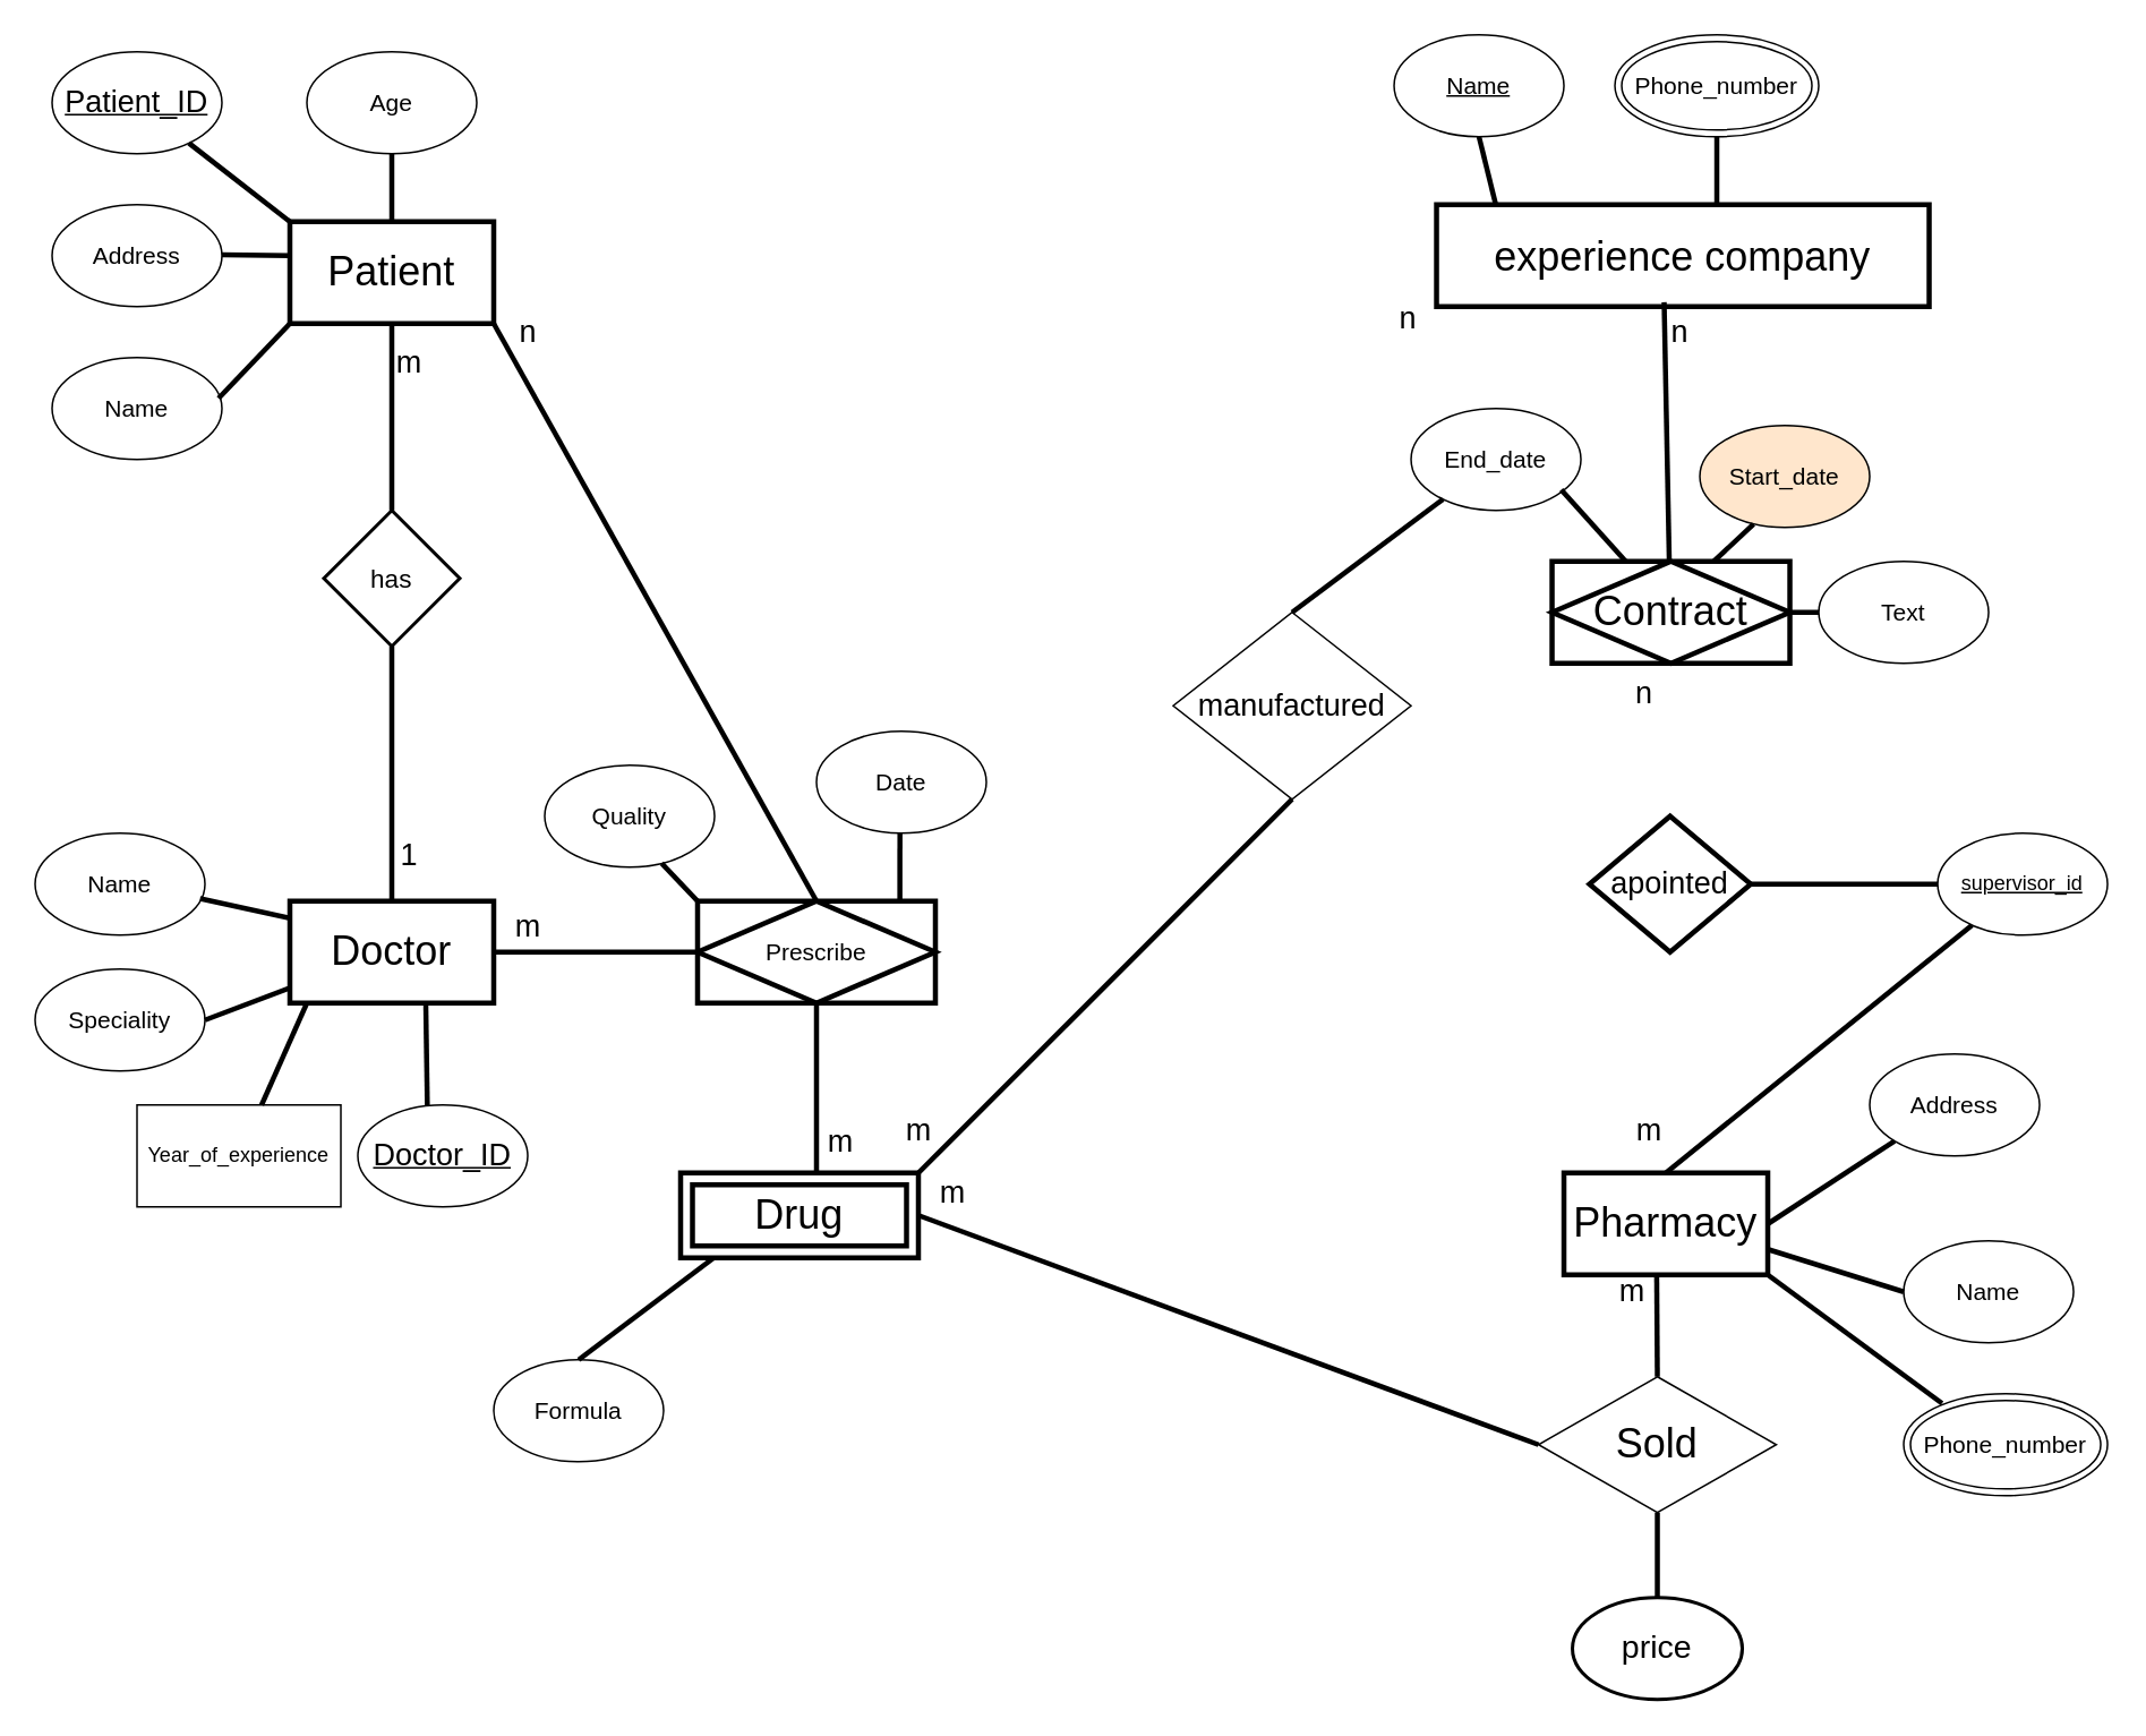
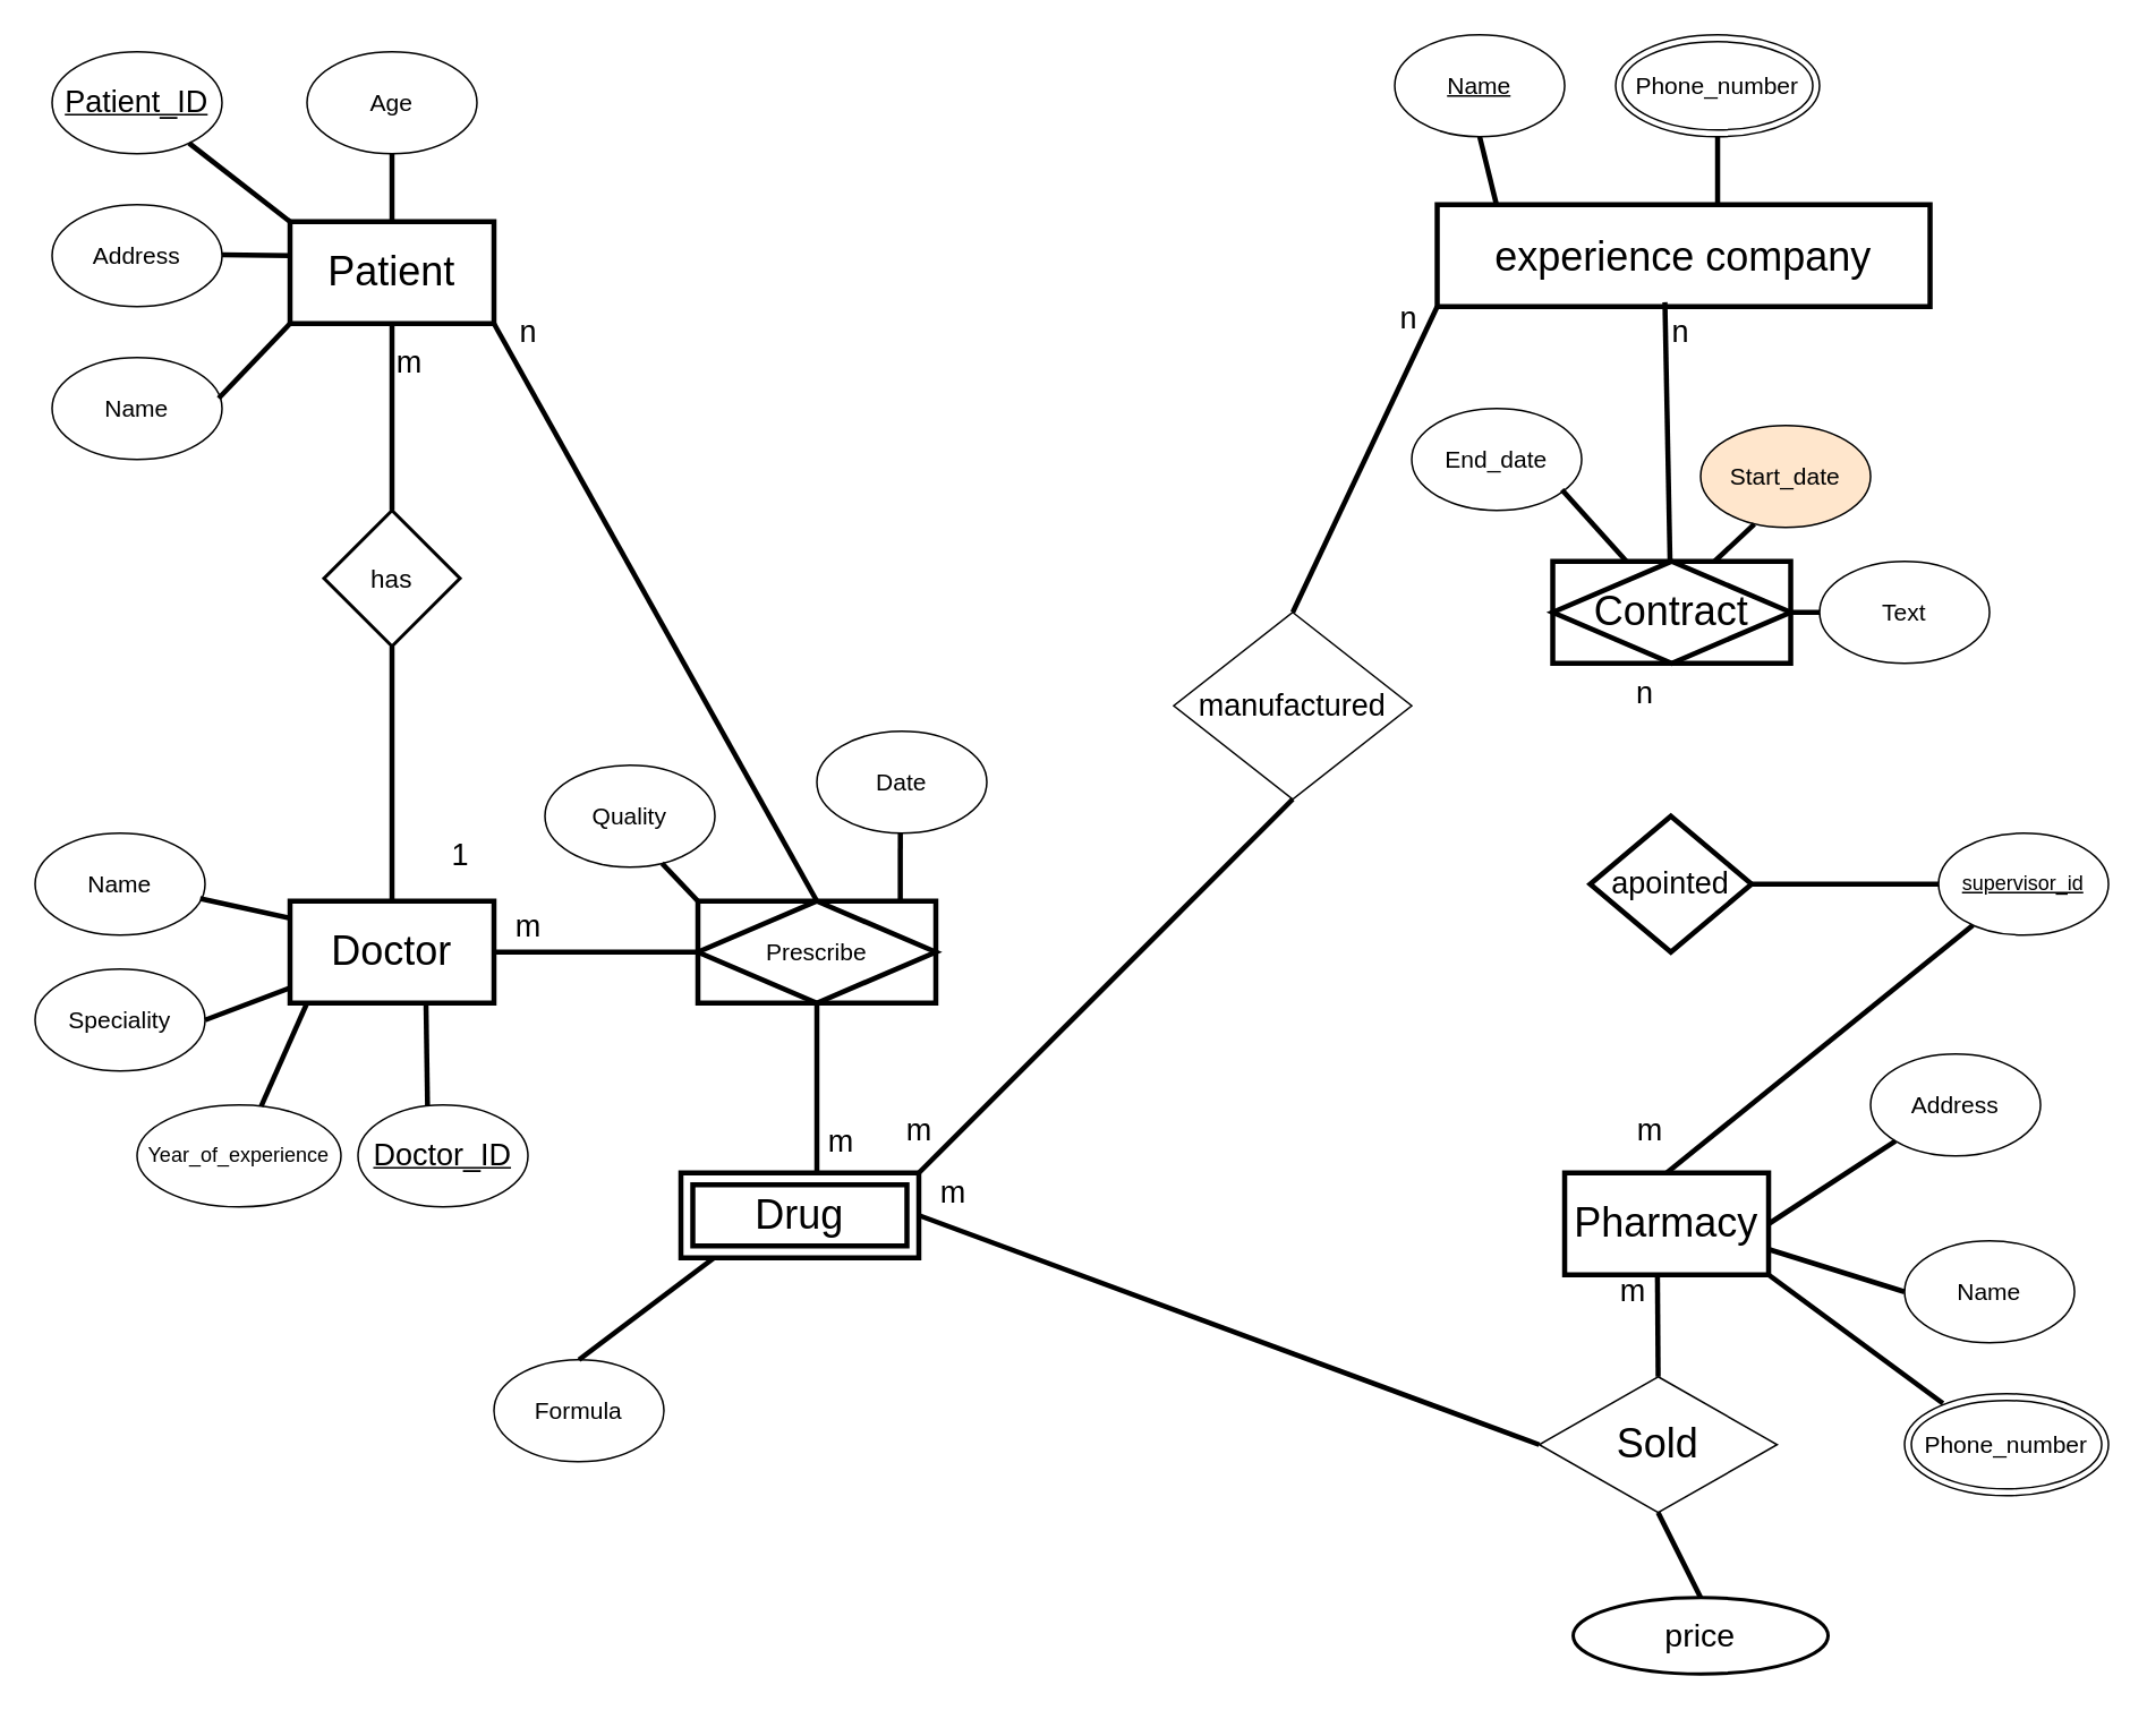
- <mxCell id="63" value="" style="endArrow=none;html=1;rounded=0;exitX=0.5;exitY=0;exitDx=0;exitDy=0;strokeWidth=3;" edge="1" parent="1" source="61" target="37"><mxGeometry width="50" height="50" relative="1" as="geometry"><mxPoint x="785.02" y="230" as="sourcePoint" /><mxPoint x="835.02" y="180" as="targetPoint" /></mxGeometry></mxCell>
+ <mxCell id="63" value="" style="endArrow=none;html=1;rounded=0;exitX=0.5;exitY=0;exitDx=0;exitDy=0;strokeWidth=3;entryX=0;entryY=1;entryDx=0;entryDy=0;" edge="1" parent="1" source="61" target="20"><mxGeometry width="50" height="50" relative="1" as="geometry"><mxPoint x="785.02" y="230" as="sourcePoint" /><mxPoint x="835.02" y="180" as="targetPoint" /></mxGeometry></mxCell>
- <mxCell id="79" value="&lt;font style=&quot;font-size: 18px;&quot;&gt;1&lt;/font&gt;" style="text;html=1;align=center;verticalAlign=middle;resizable=0;points=[];autosize=1;strokeColor=none;fillColor=none;" vertex="1" parent="1"><mxGeometry x="225" y="488" width="30" height="30" as="geometry" /></mxCell>
+ <mxCell id="79" value="&lt;font style=&quot;font-size: 18px;&quot;&gt;1&lt;/font&gt;" style="text;html=1;align=center;verticalAlign=middle;resizable=0;points=[];autosize=1;strokeColor=none;fillColor=none;" vertex="1" parent="1"><mxGeometry x="255" y="488" width="30" height="30" as="geometry" /></mxCell>
- <mxCell id="14" value="Year_of_experience" style="whiteSpace=wrap;html=1;rounded=0;" vertex="1" parent="1"><mxGeometry x="80" y="650" width="120" height="60" as="geometry" /></mxCell>
+ <mxCell id="14" value="Year_of_experience" style="ellipse;whiteSpace=wrap;html=1;" vertex="1" parent="1"><mxGeometry x="80" y="650" width="120" height="60" as="geometry" /></mxCell>
- <mxCell id="53" value="&lt;font style=&quot;font-size: 19px;&quot;&gt;price&lt;/font&gt;" style="strokeWidth=2;html=1;shape=mxgraph.flowchart.start_1;whiteSpace=wrap;" vertex="1" parent="1"><mxGeometry x="925.02" y="940" width="100" height="60" as="geometry" /></mxCell>
+ <mxCell id="53" value="&lt;font style=&quot;font-size: 19px;&quot;&gt;price&lt;/font&gt;" style="strokeWidth=2;html=1;shape=mxgraph.flowchart.start_1;whiteSpace=wrap;" vertex="1" parent="1"><mxGeometry x="925.02" y="940" width="150" height="45" as="geometry" /></mxCell>
